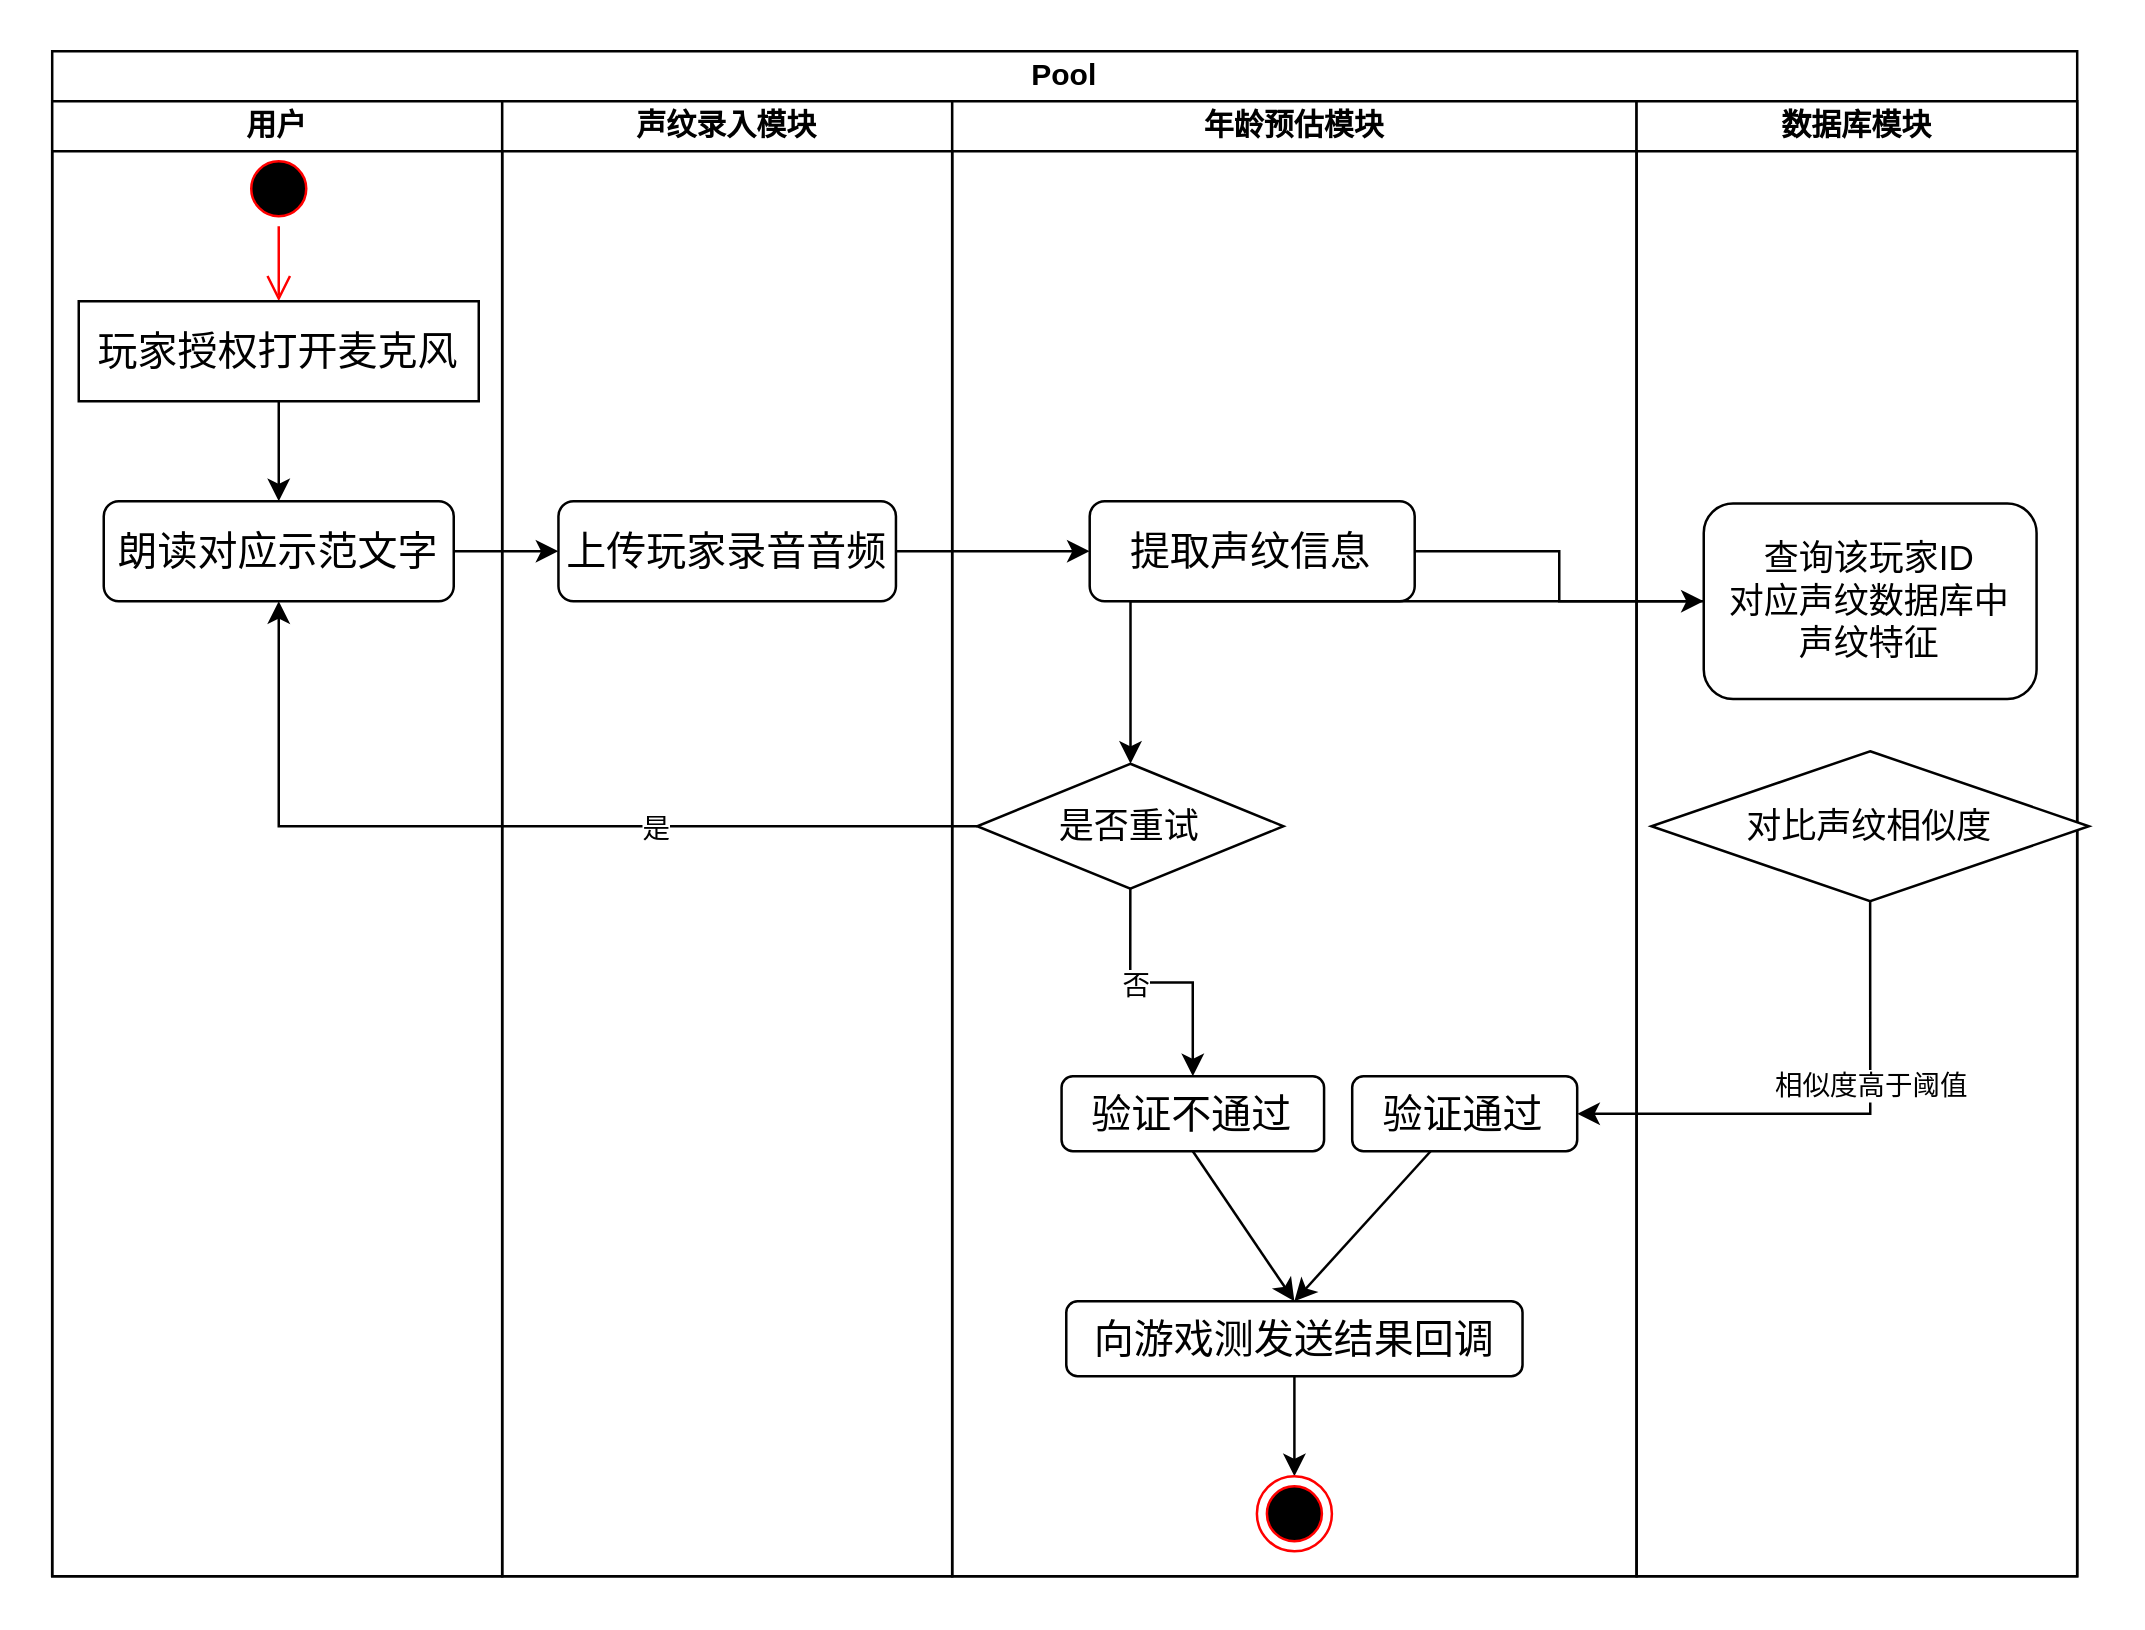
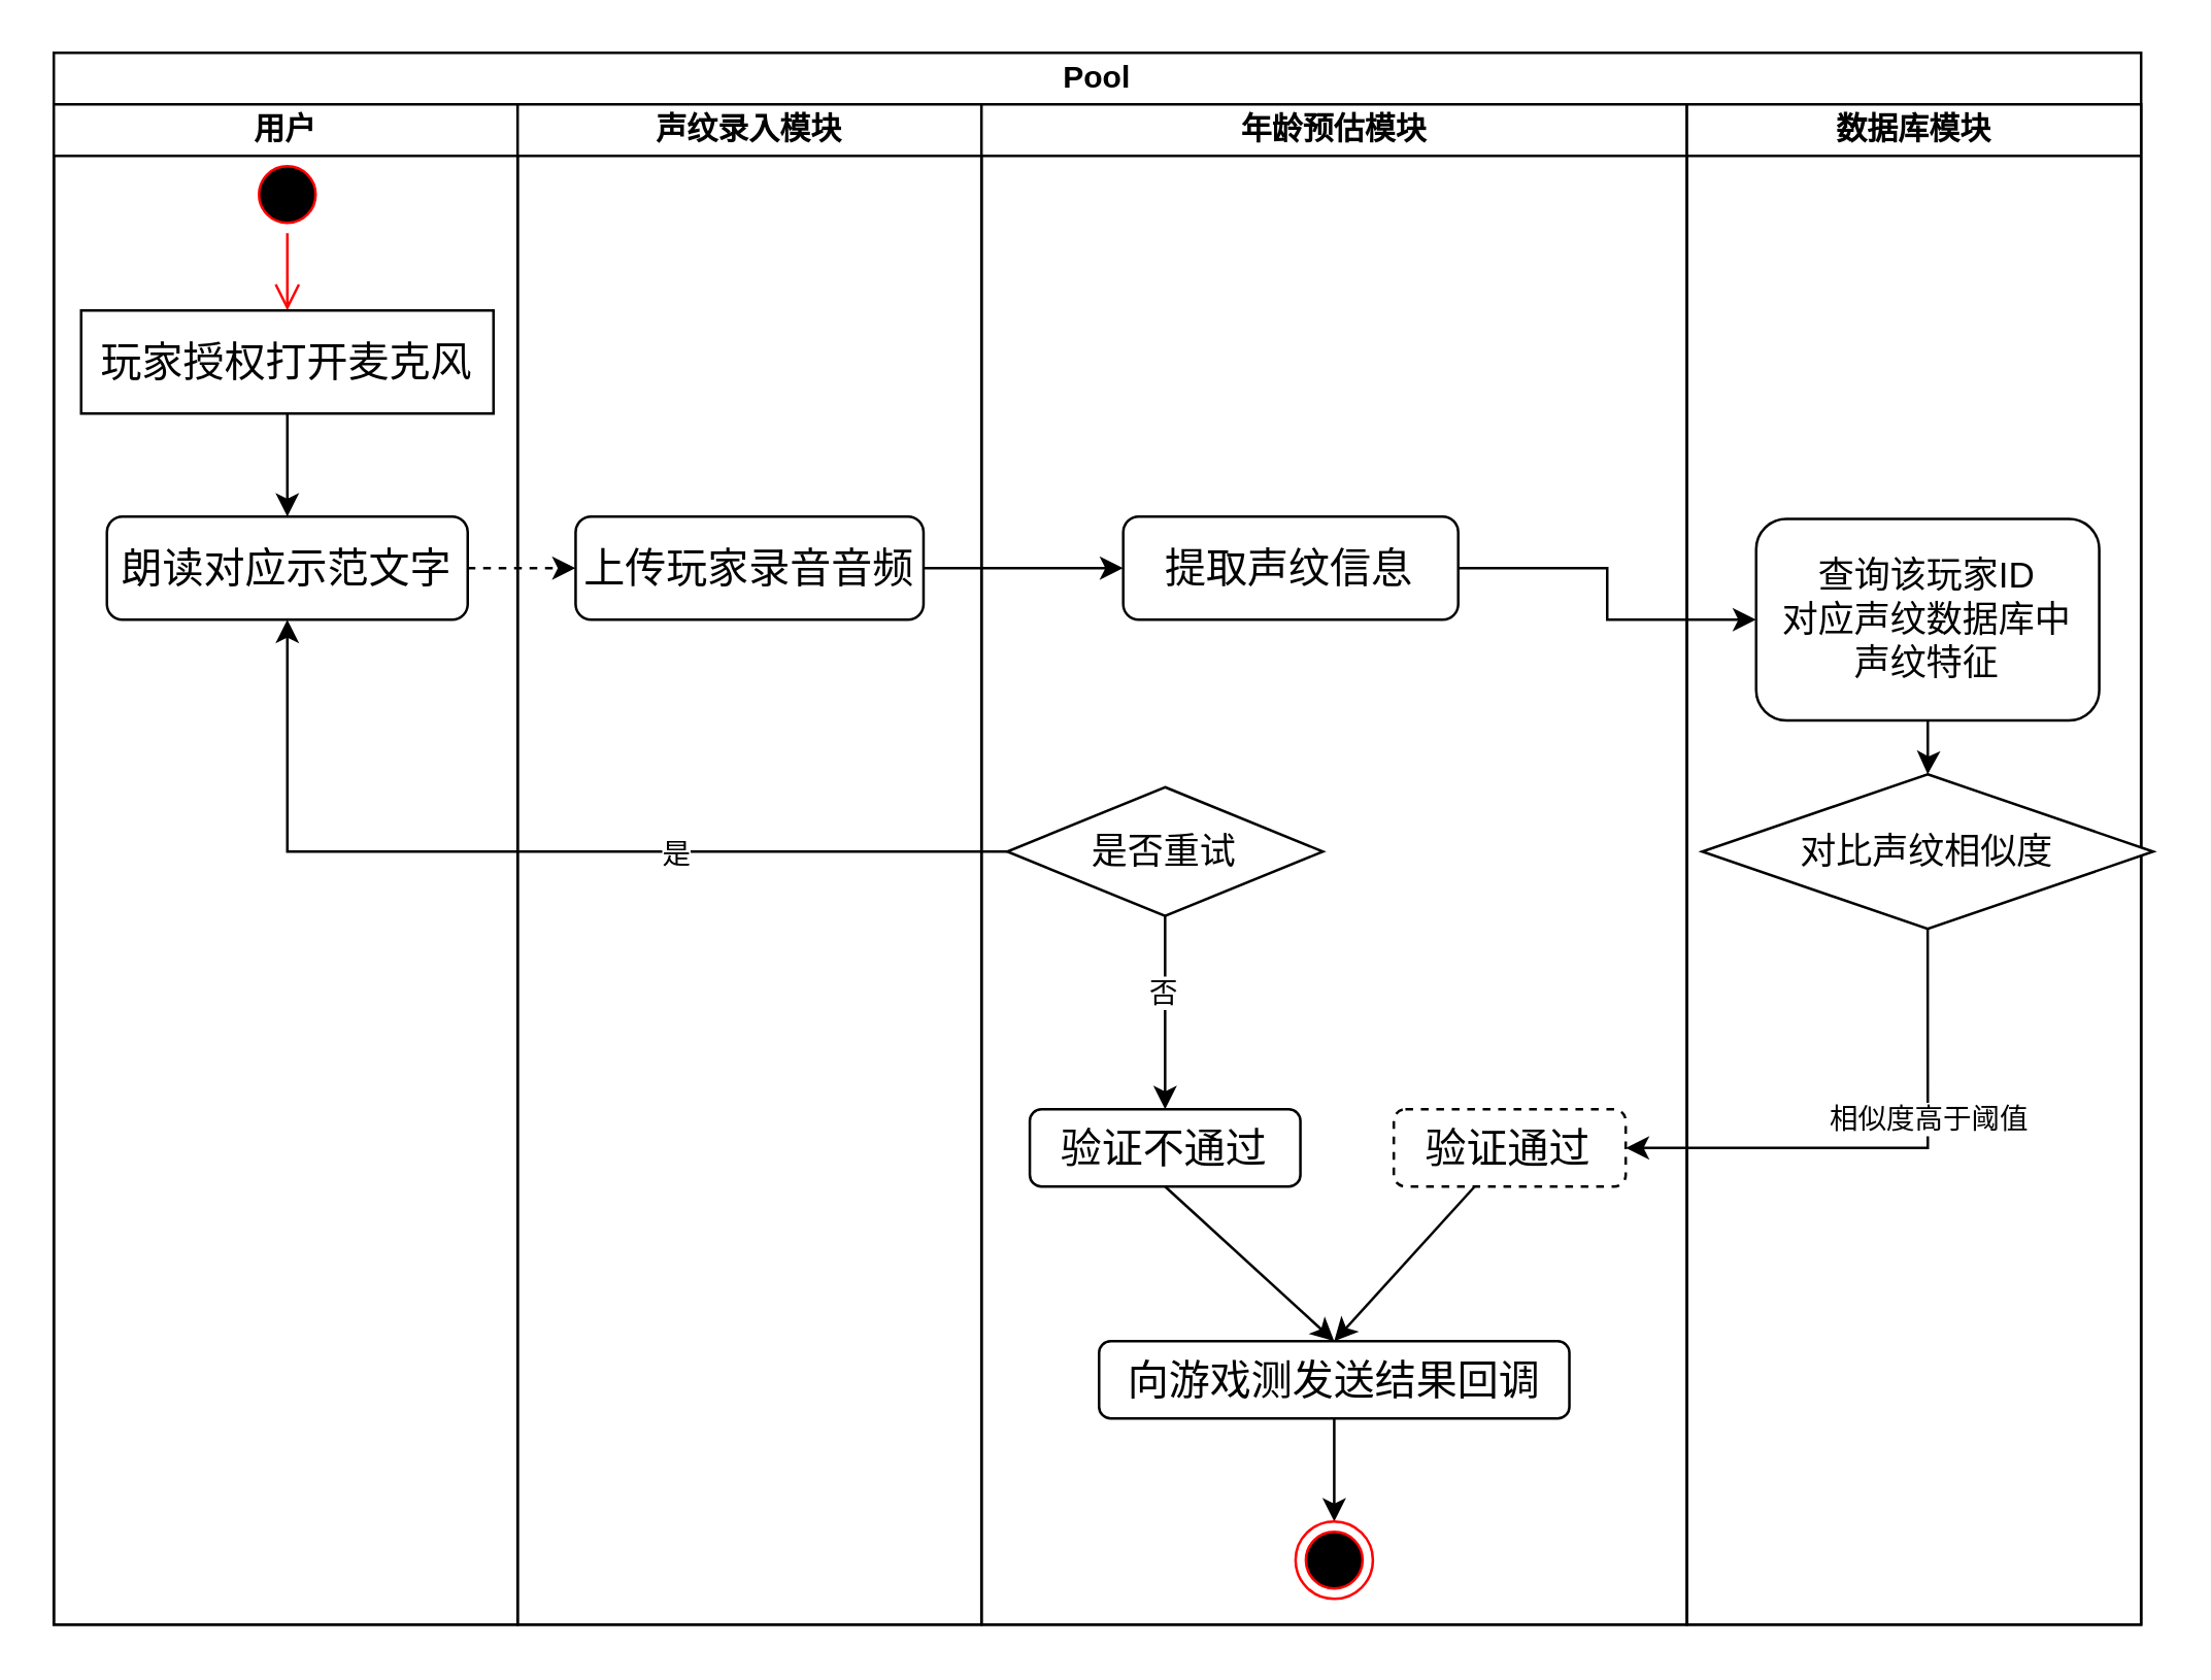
- <mxCell id="11" style="edgeStyle=orthogonalEdgeStyle;rounded=0;orthogonalLoop=1;jettySize=auto;html=1;exitX=1;exitY=0.5;exitDx=0;exitDy=0;entryX=0;entryY=0.5;entryDx=0;entryDy=0;" edge="1" parent="2" source="7" target="10"><mxGeometry relative="1" as="geometry" /></mxCell>
+ <mxCell id="11" style="edgeStyle=orthogonalEdgeStyle;rounded=0;orthogonalLoop=1;jettySize=auto;html=1;exitX=1;exitY=0.5;exitDx=0;exitDy=0;entryX=0;entryY=0.5;entryDx=0;entryDy=0;dashed=1;" edge="1" parent="2" source="7" target="10"><mxGeometry relative="1" as="geometry" /></mxCell>
- <mxCell id="29" style="edgeStyle=orthogonalEdgeStyle;rounded=0;orthogonalLoop=1;jettySize=auto;html=1;" edge="1" parent="28" source="30" target="17"><mxGeometry relative="1" as="geometry" /></mxCell>
+ <mxCell id="29" style="edgeStyle=orthogonalEdgeStyle;rounded=0;orthogonalLoop=1;jettySize=auto;html=1;entryX=0.5;entryY=0;entryDx=0;entryDy=0;" edge="1" parent="28" source="30" target="31"><mxGeometry relative="1" as="geometry" /></mxCell>
- <mxCell id="19" value="&lt;font size=&quot;3&quot; face=&quot;Lucida Console&quot;&gt;验证不通过&lt;/font&gt;" style="rounded=1;whiteSpace=wrap;html=1;" vertex="1" parent="15"><mxGeometry x="43.75" y="390" width="105" height="30" as="geometry" /></mxCell>
+ <mxCell id="19" value="&lt;font size=&quot;3&quot; face=&quot;Lucida Console&quot;&gt;验证不通过&lt;/font&gt;" style="rounded=1;whiteSpace=wrap;html=1;" vertex="1" parent="15"><mxGeometry x="18.75" y="390" width="105" height="30" as="geometry" /></mxCell>
- <mxCell id="18" value="&lt;font size=&quot;3&quot; face=&quot;Lucida Console&quot;&gt;验证通过&lt;/font&gt;" style="rounded=1;whiteSpace=wrap;html=1;" vertex="1" parent="15"><mxGeometry x="160" y="390" width="90" height="30" as="geometry" /></mxCell>
+ <mxCell id="18" value="&lt;font size=&quot;3&quot; face=&quot;Lucida Console&quot;&gt;验证通过&lt;/font&gt;" style="rounded=1;whiteSpace=wrap;html=1;dashed=1;" vertex="1" parent="15"><mxGeometry x="160" y="390" width="90" height="30" as="geometry" /></mxCell>
